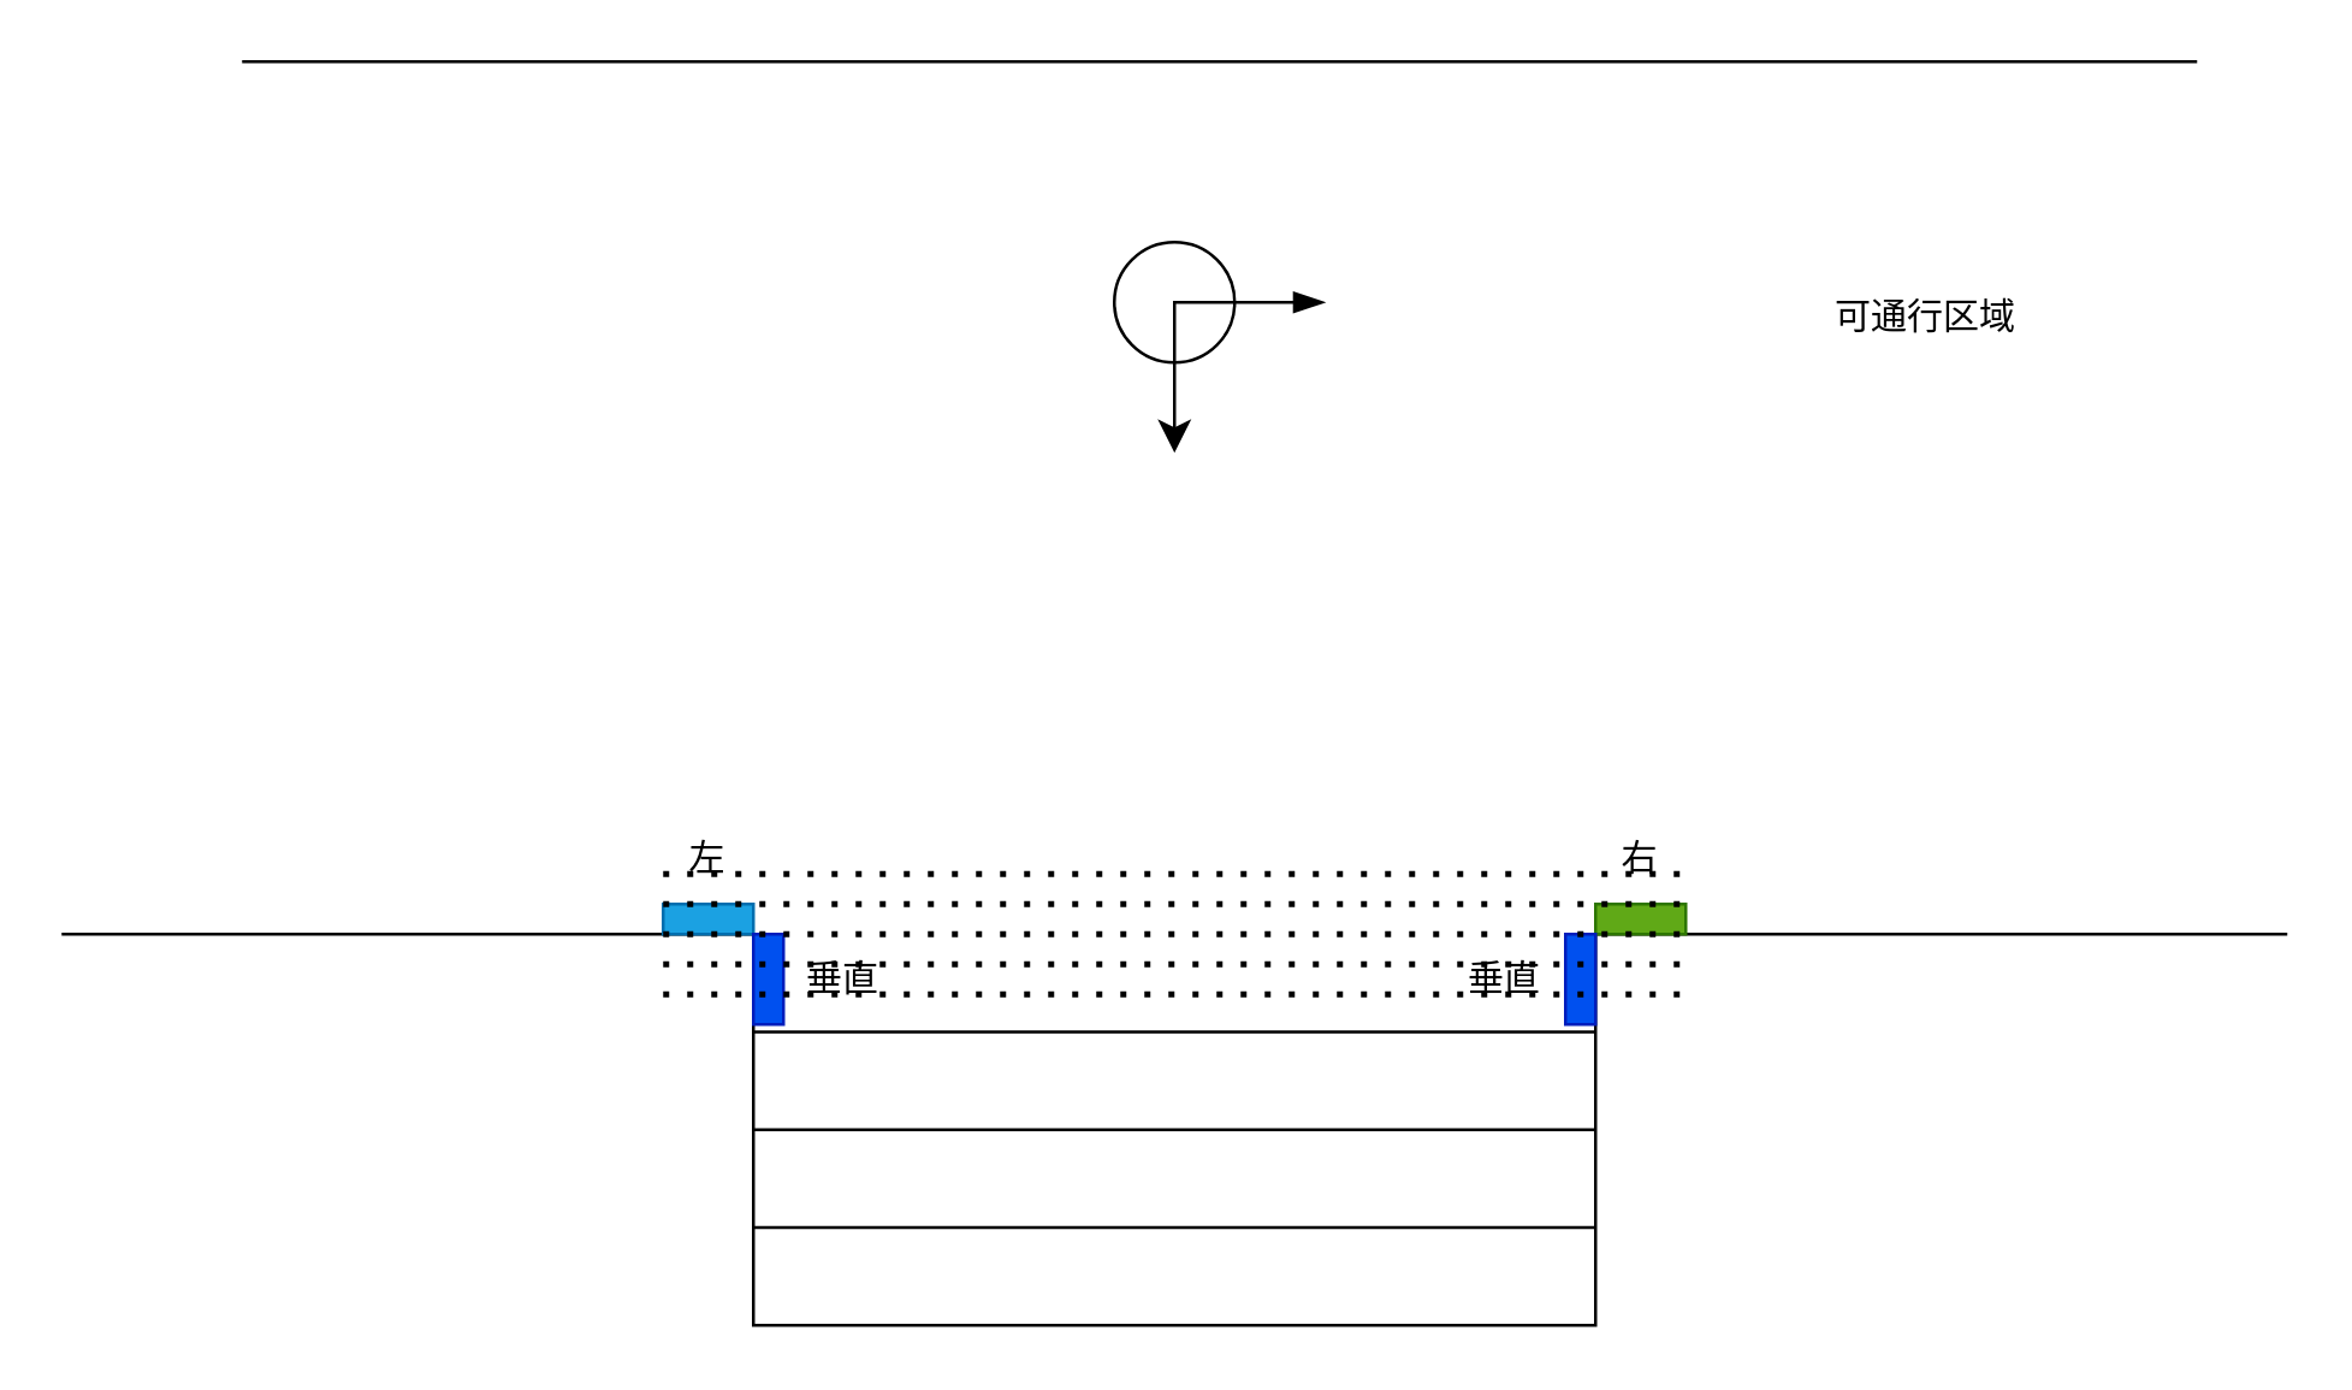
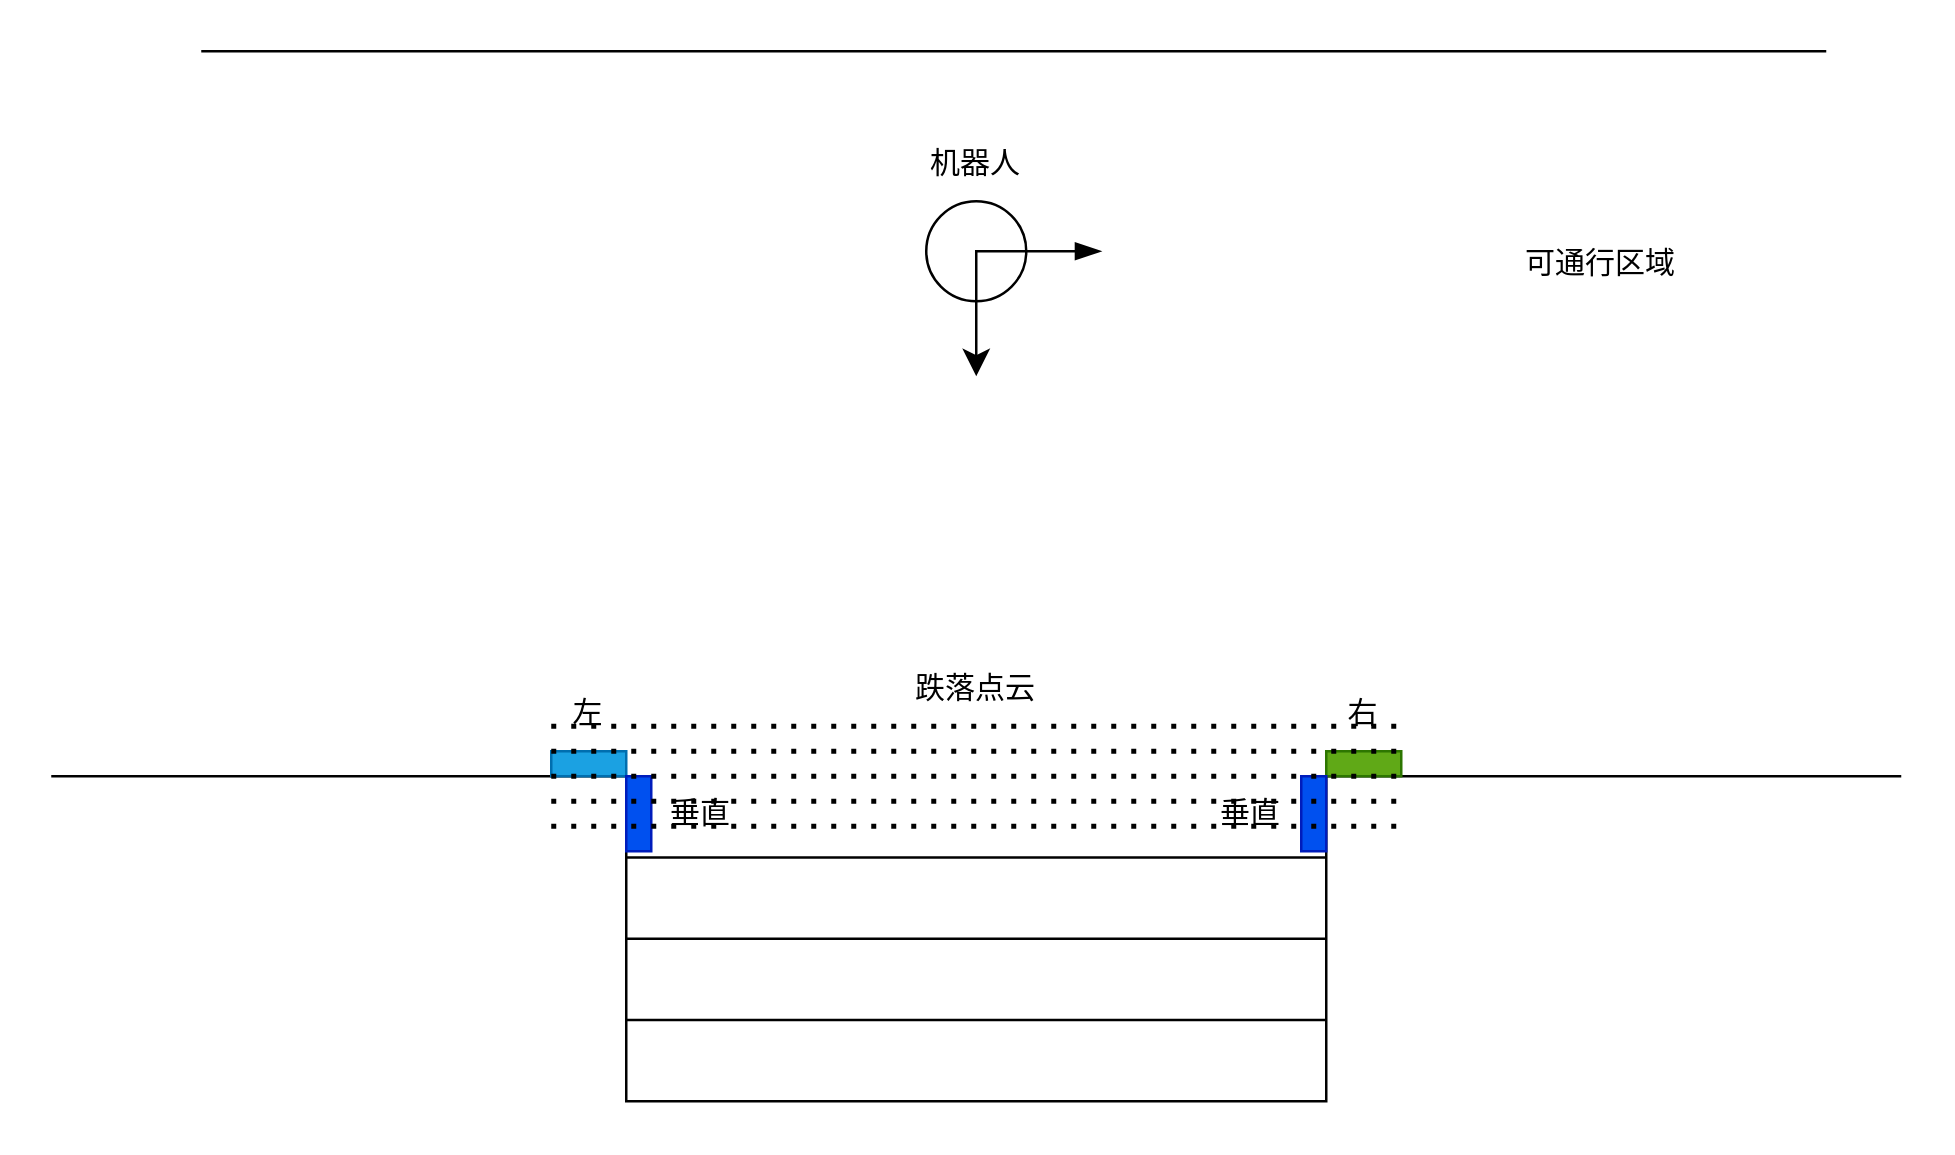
+ <mxCell id="15" value="机器人" style="text;html=1;align=center;verticalAlign=middle;whiteSpace=wrap;rounded=0;" vertex="1" parent="1"><mxGeometry x="360" y="50" width="60" height="30" as="geometry" /></mxCell>
+ <mxCell id="26" value="跌落点云" style="text;html=1;align=center;verticalAlign=middle;whiteSpace=wrap;rounded=0;" vertex="1" parent="1"><mxGeometry x="350" y="260" width="80" height="30" as="geometry" /></mxCell>
